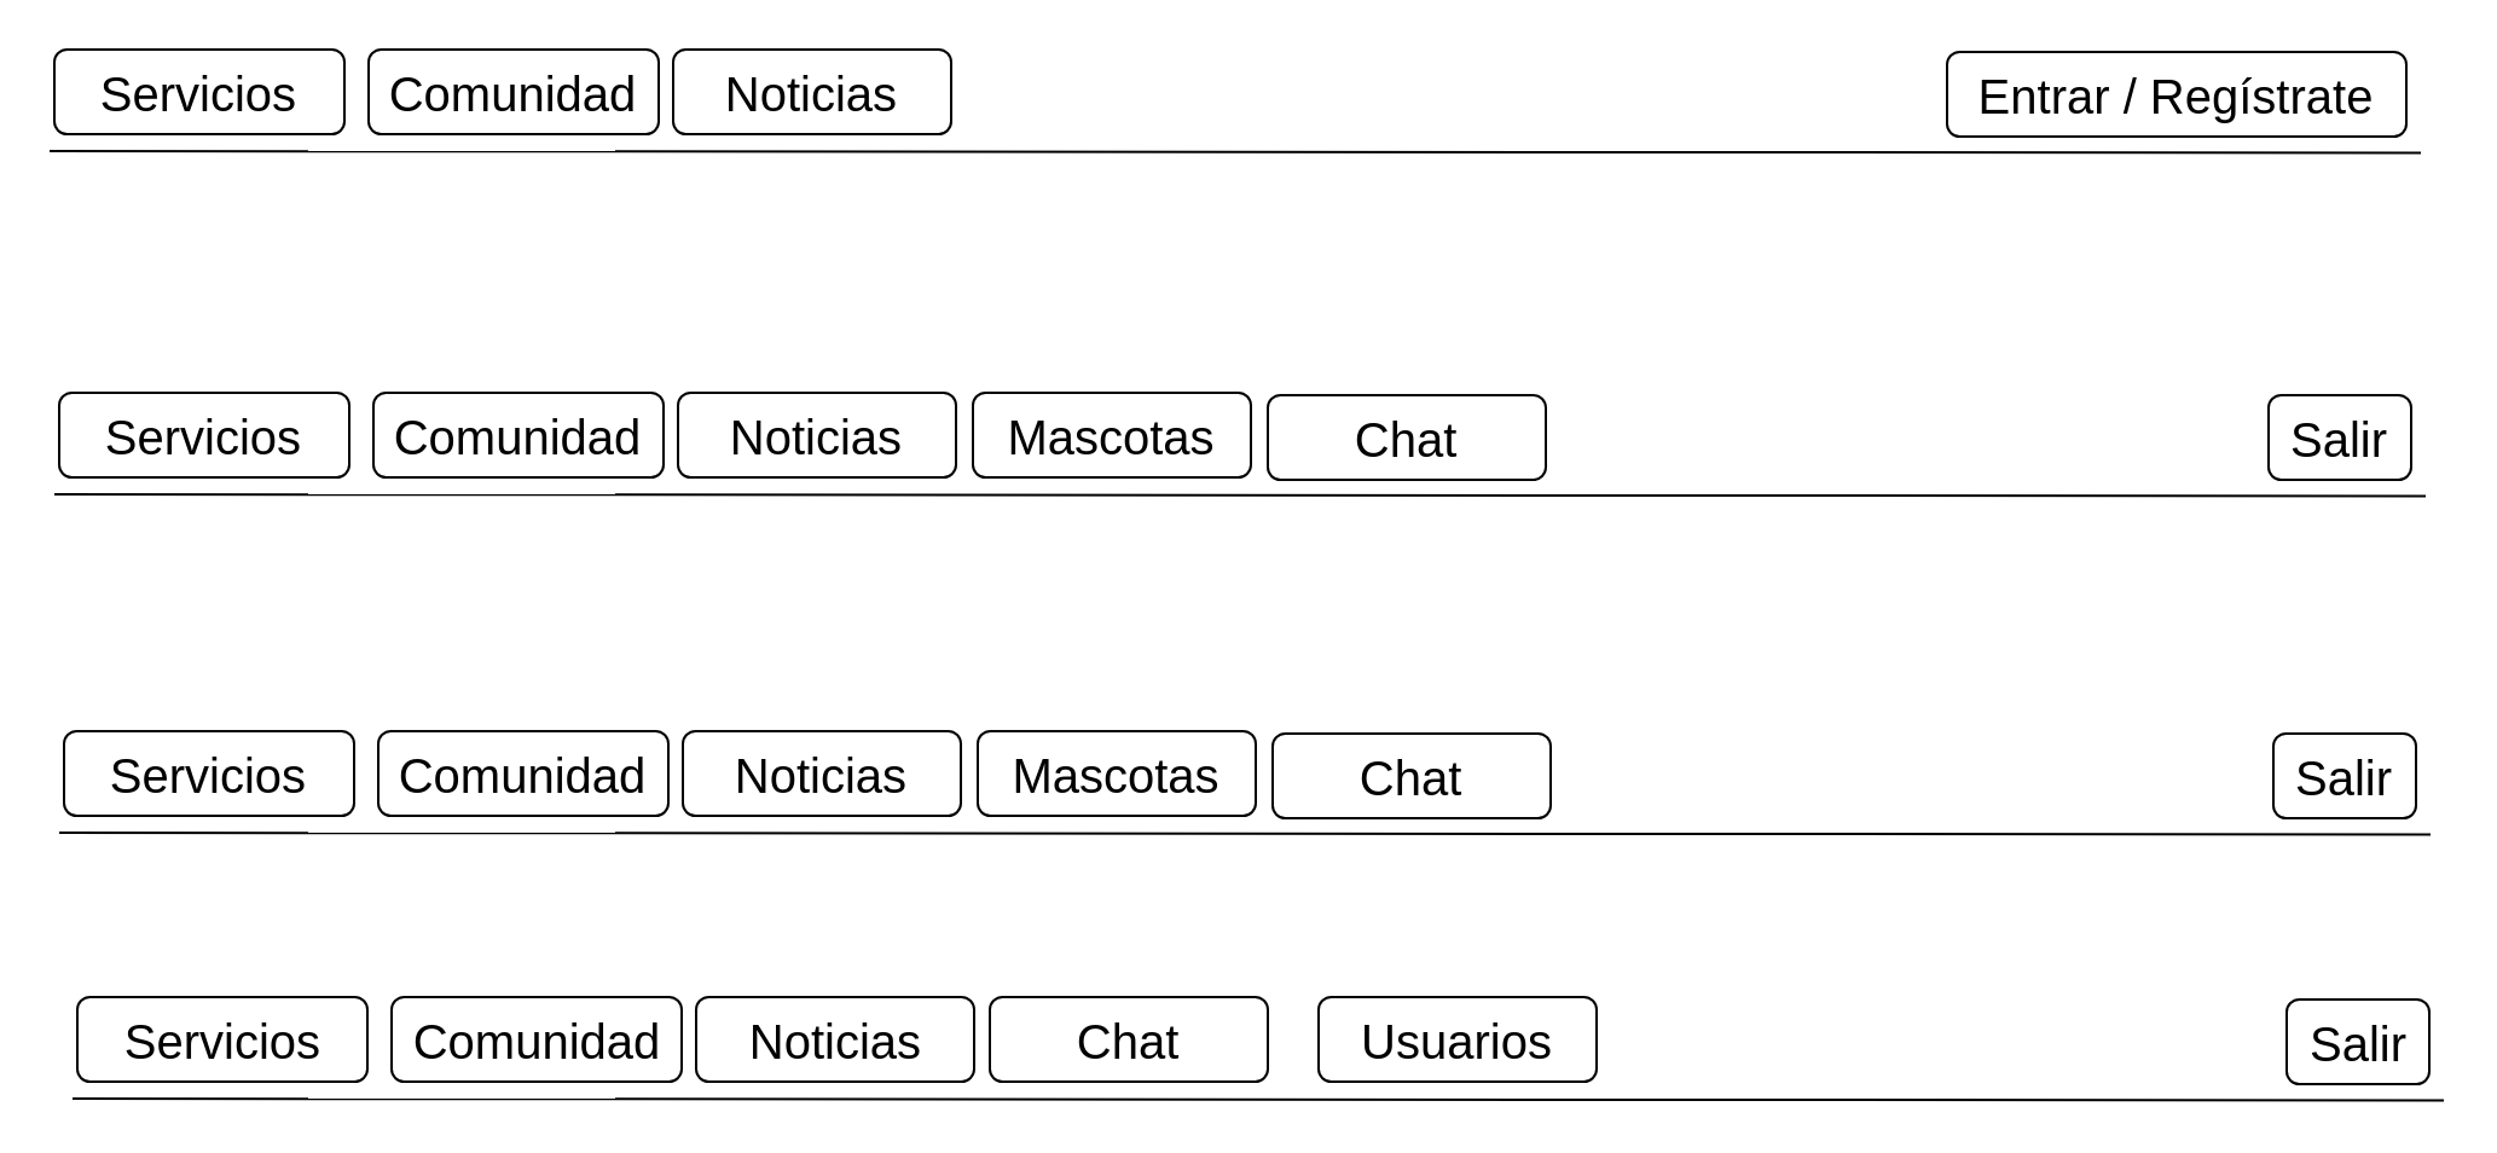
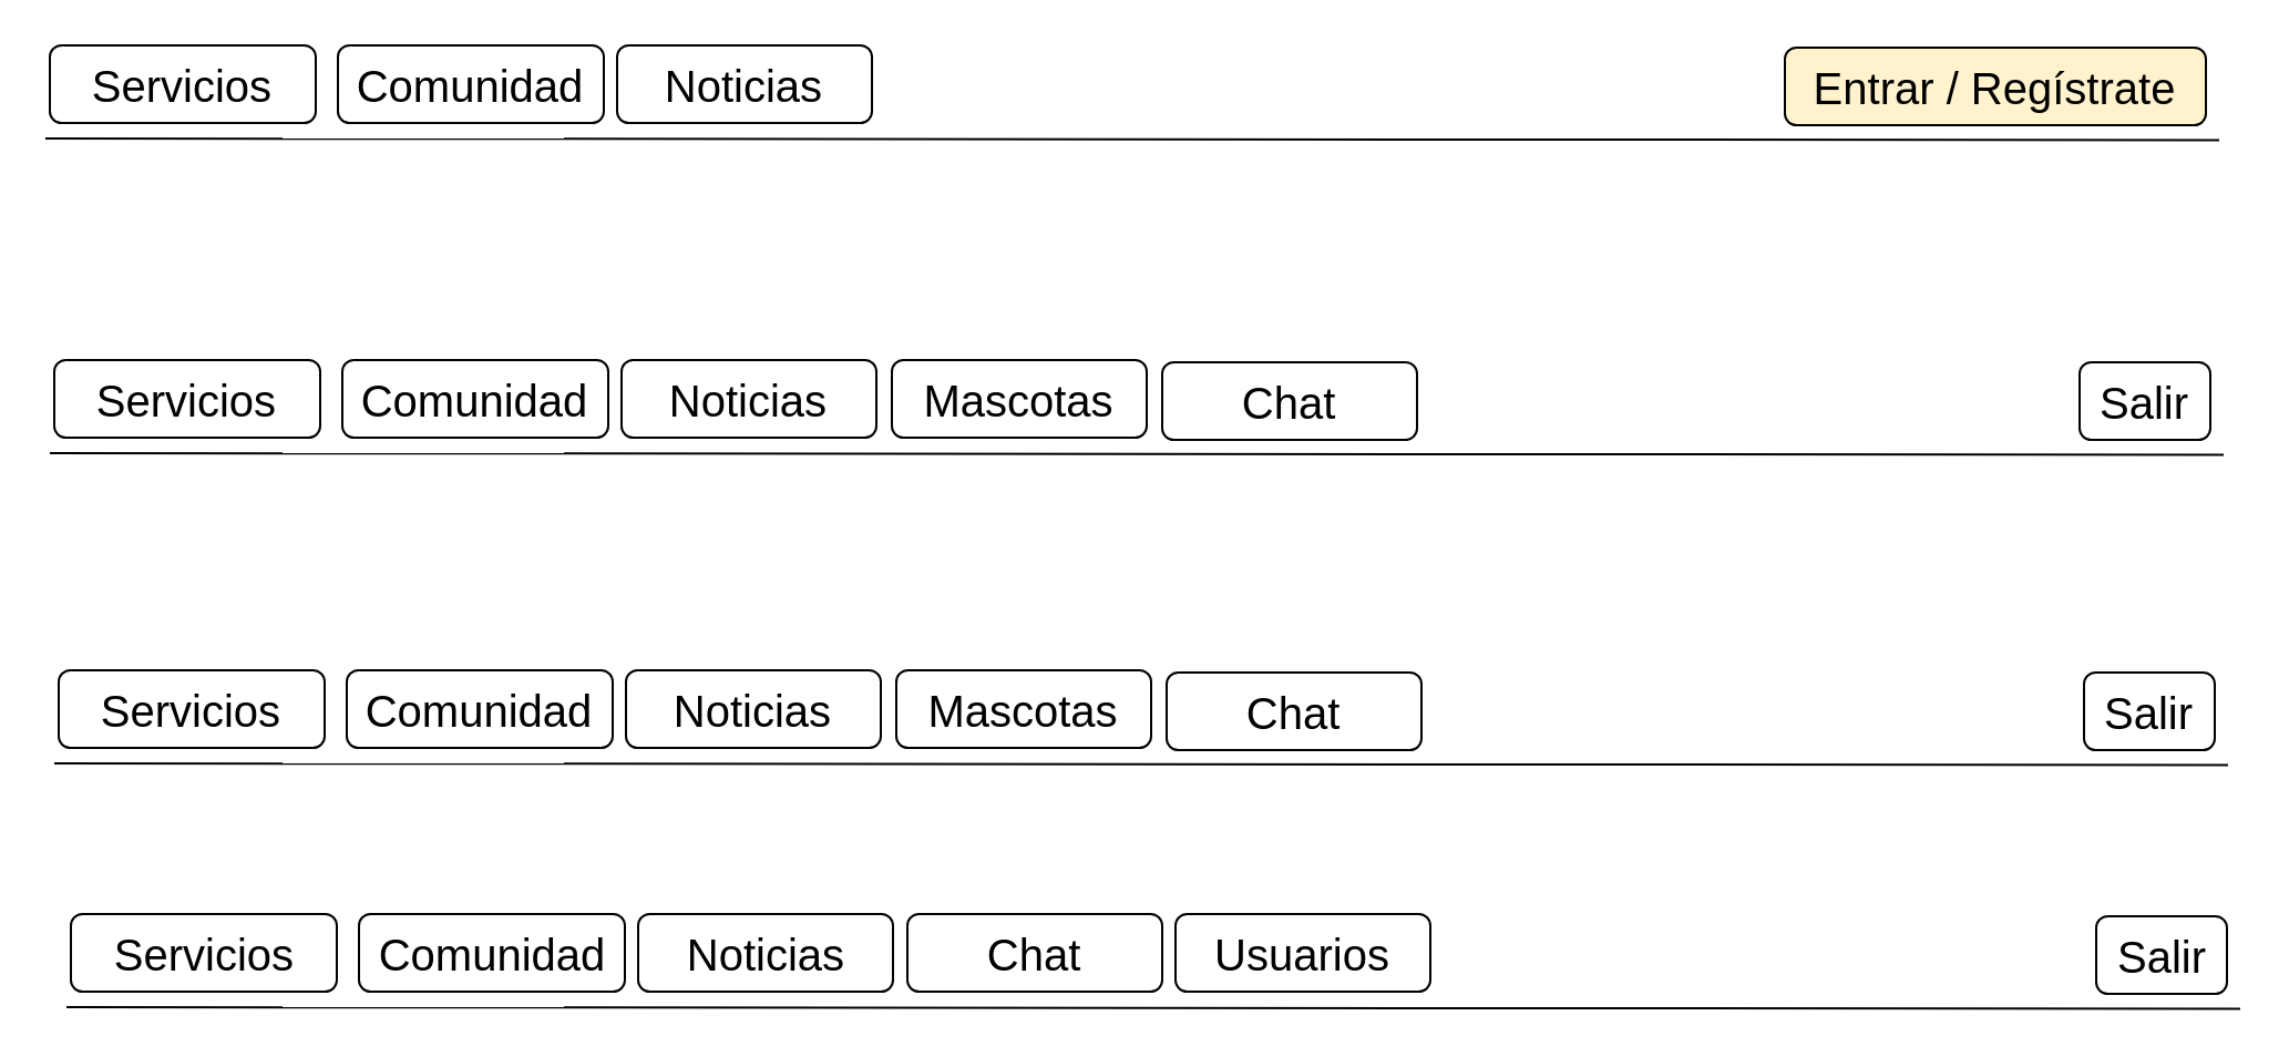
- <mxCell id="5" value="Entrar / Regístrate" style="rounded=1;whiteSpace=wrap;html=1;fontSize=20;" parent="1" vertex="1"><mxGeometry x="805" y="21" width="190" height="35" as="geometry" /></mxCell>
+ <mxCell id="5" value="Entrar / Regístrate" style="rounded=1;whiteSpace=wrap;html=1;fontSize=20;fillColor=#fff2cc;" parent="1" vertex="1"><mxGeometry x="805" y="21" width="190" height="35" as="geometry" /></mxCell>
- <mxCell id="27" value="Usuarios" style="rounded=1;whiteSpace=wrap;html=1;fontSize=20;" parent="1" vertex="1"><mxGeometry x="545" y="412" width="115" height="35" as="geometry" /></mxCell>
+ <mxCell id="27" value="Usuarios" style="rounded=1;whiteSpace=wrap;html=1;fontSize=20;" parent="1" vertex="1"><mxGeometry x="530" y="412" width="115" height="35" as="geometry" /></mxCell>
